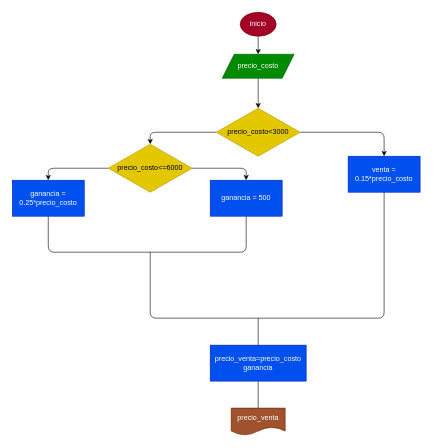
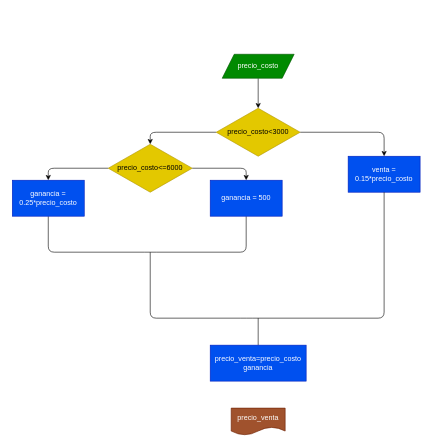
- <mxCell id="3" value="inicio" style="ellipse;whiteSpace=wrap;html=1;fillColor=#a20025;fontColor=#ffffff;strokeColor=#6F0000;" vertex="1" parent="1"><mxGeometry x="400" y="20" width="60" height="40" as="geometry" /></mxCell>
- <mxCell id="2" value="" style="edgeStyle=none;html=1;" edge="1" parent="1" source="3" target="5"><mxGeometry relative="1" as="geometry" /></mxCell>
- <mxCell id="18" value="" style="edgeStyle=none;html=1;endArrow=none;endFill=0;" edge="1" parent="1" source="19" target="20"><mxGeometry relative="1" as="geometry" /></mxCell>
